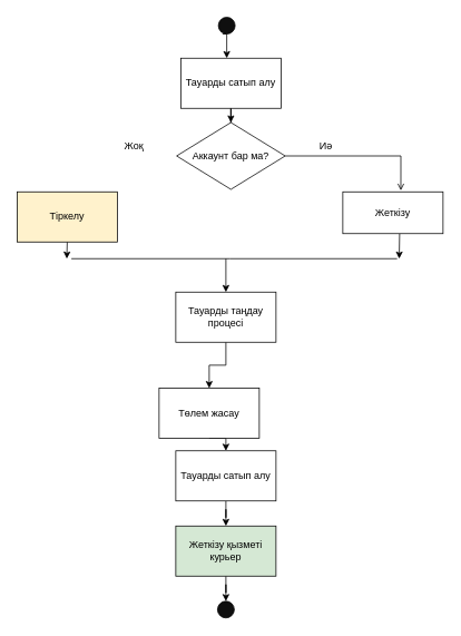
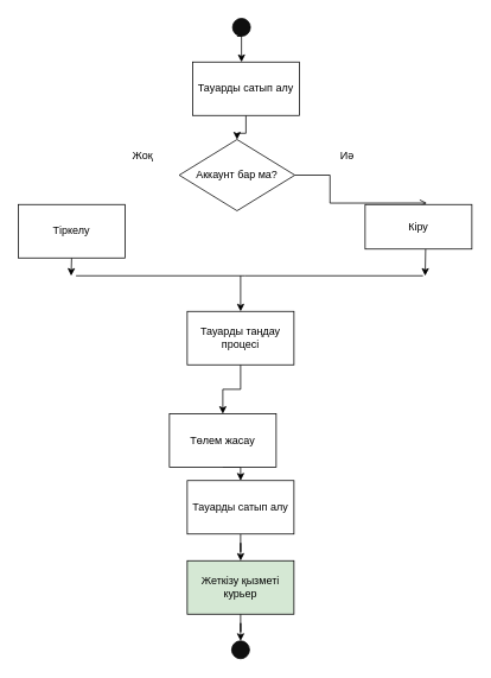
- <mxCell id="7" value="Аккаунт бар ма?" style="rhombus;whiteSpace=wrap;html=1;" parent="1" vertex="1"><mxGeometry x="211" y="146" width="130" height="80" as="geometry" /></mxCell>
+ <mxCell id="7" value="Аккаунт бар ма?" style="rhombus;whiteSpace=wrap;html=1;" parent="1" vertex="1"><mxGeometry x="201" y="156" width="130" height="80" as="geometry" /></mxCell>
- <mxCell id="11" value="Жеткізу" style="rounded=0;whiteSpace=wrap;html=1;" parent="1" vertex="1"><mxGeometry x="410" y="229" width="120" height="50" as="geometry" /></mxCell>
+ <mxCell id="11" value="Кіру" style="rounded=0;whiteSpace=wrap;html=1;" parent="1" vertex="1"><mxGeometry x="410" y="229" width="120" height="50" as="geometry" /></mxCell>
- <mxCell id="9" value="Тіркелу" style="rounded=0;whiteSpace=wrap;html=1;fillColor=#fff2cc;" parent="1" vertex="1"><mxGeometry x="20" y="229" width="120" height="60" as="geometry" /></mxCell>
+ <mxCell id="9" value="Тіркелу" style="rounded=0;whiteSpace=wrap;html=1;" parent="1" vertex="1"><mxGeometry x="20" y="229" width="120" height="60" as="geometry" /></mxCell>
